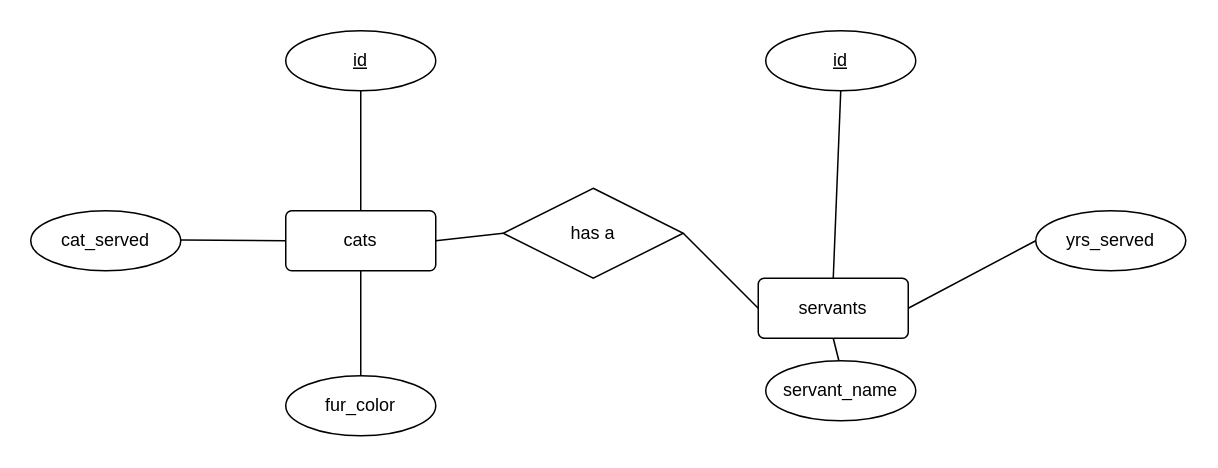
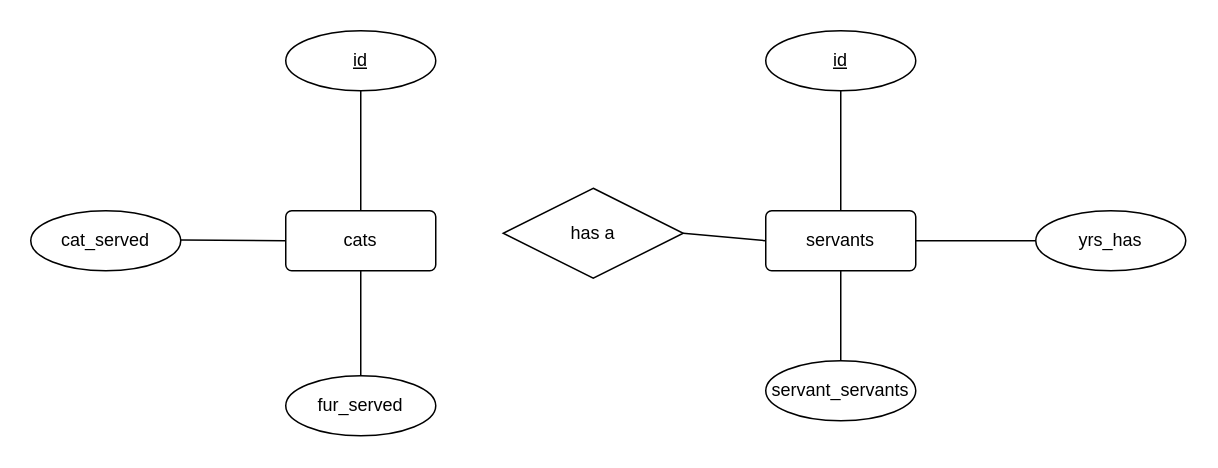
- <mxCell id="11" value="" style="endArrow=none;html=1;rounded=0;exitX=1;exitY=0.5;exitDx=0;exitDy=0;entryX=0;entryY=0.5;entryDx=0;entryDy=0;" edge="1" parent="1" source="2" target="10"><mxGeometry relative="1" as="geometry"><mxPoint x="320" y="80" as="sourcePoint" /><mxPoint x="480" y="80" as="targetPoint" /></mxGeometry></mxCell>
- <mxCell id="18" value="yrs_served" style="ellipse;whiteSpace=wrap;html=1;align=center;strokeColor=default;" vertex="1" parent="1"><mxGeometry x="690" y="140" width="100" height="40" as="geometry" /></mxCell>
+ <mxCell id="18" value="yrs_has" style="ellipse;whiteSpace=wrap;html=1;align=center;strokeColor=default;" vertex="1" parent="1"><mxGeometry x="690" y="140" width="100" height="40" as="geometry" /></mxCell>
- <mxCell id="6" value="servants" style="rounded=1;arcSize=10;whiteSpace=wrap;html=1;align=center;" vertex="1" parent="1"><mxGeometry x="505" y="185" width="100" height="40" as="geometry" /></mxCell>
+ <mxCell id="6" value="servants" style="rounded=1;arcSize=10;whiteSpace=wrap;html=1;align=center;" vertex="1" parent="1"><mxGeometry x="510" y="140" width="100" height="40" as="geometry" /></mxCell>
- <mxCell id="17" value="servant_name" style="ellipse;whiteSpace=wrap;html=1;align=center;strokeColor=default;" vertex="1" parent="1"><mxGeometry x="510" y="240" width="100" height="40" as="geometry" /></mxCell>
+ <mxCell id="17" value="servant_servants" style="ellipse;whiteSpace=wrap;html=1;align=center;strokeColor=default;" vertex="1" parent="1"><mxGeometry x="510" y="240" width="100" height="40" as="geometry" /></mxCell>
- <mxCell id="16" value="fur_color" style="ellipse;whiteSpace=wrap;html=1;align=center;strokeColor=default;" vertex="1" parent="1"><mxGeometry x="190" y="250" width="100" height="40" as="geometry" /></mxCell>
+ <mxCell id="16" value="fur_served" style="ellipse;whiteSpace=wrap;html=1;align=center;strokeColor=default;" vertex="1" parent="1"><mxGeometry x="190" y="250" width="100" height="40" as="geometry" /></mxCell>
